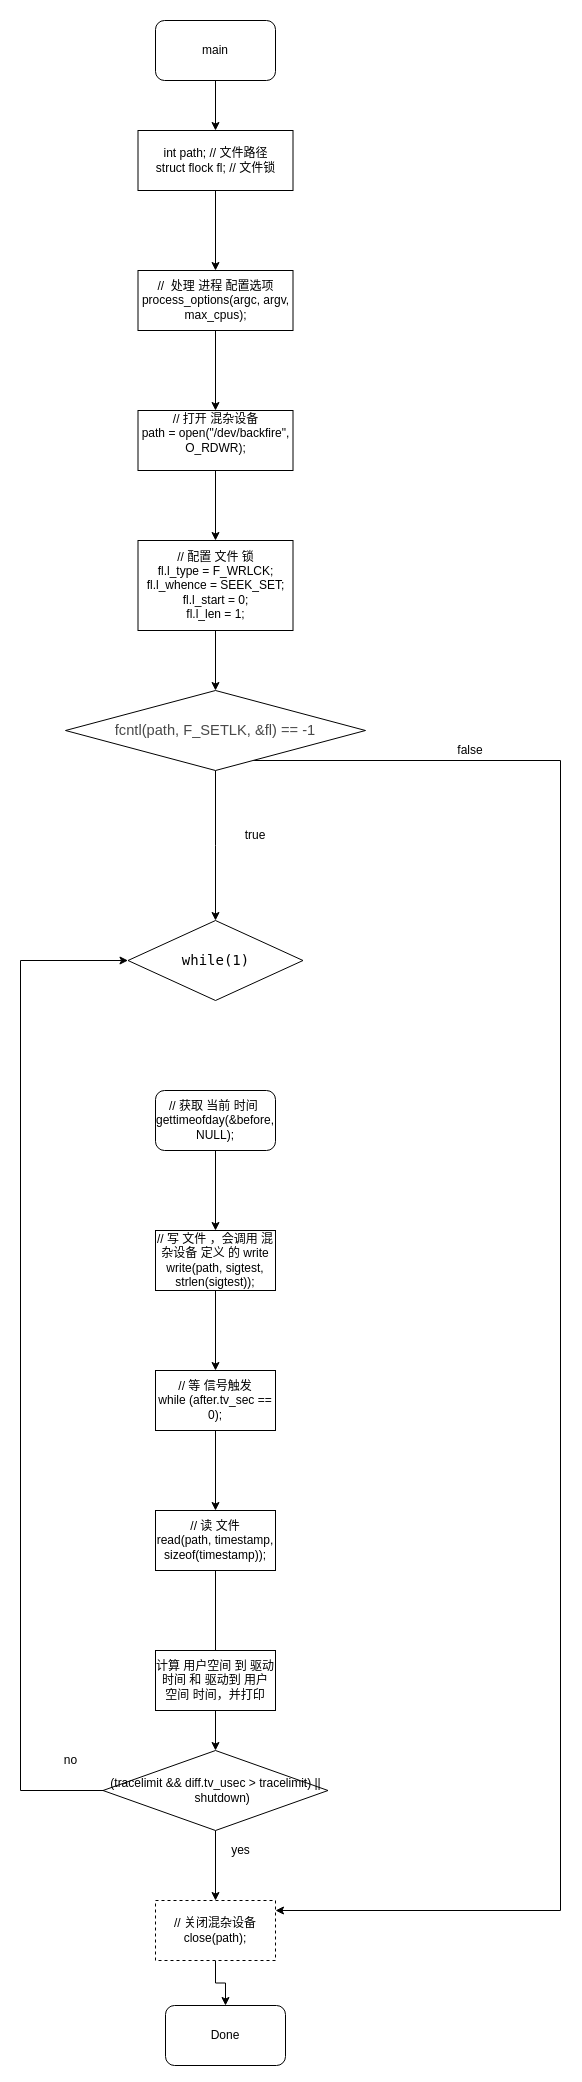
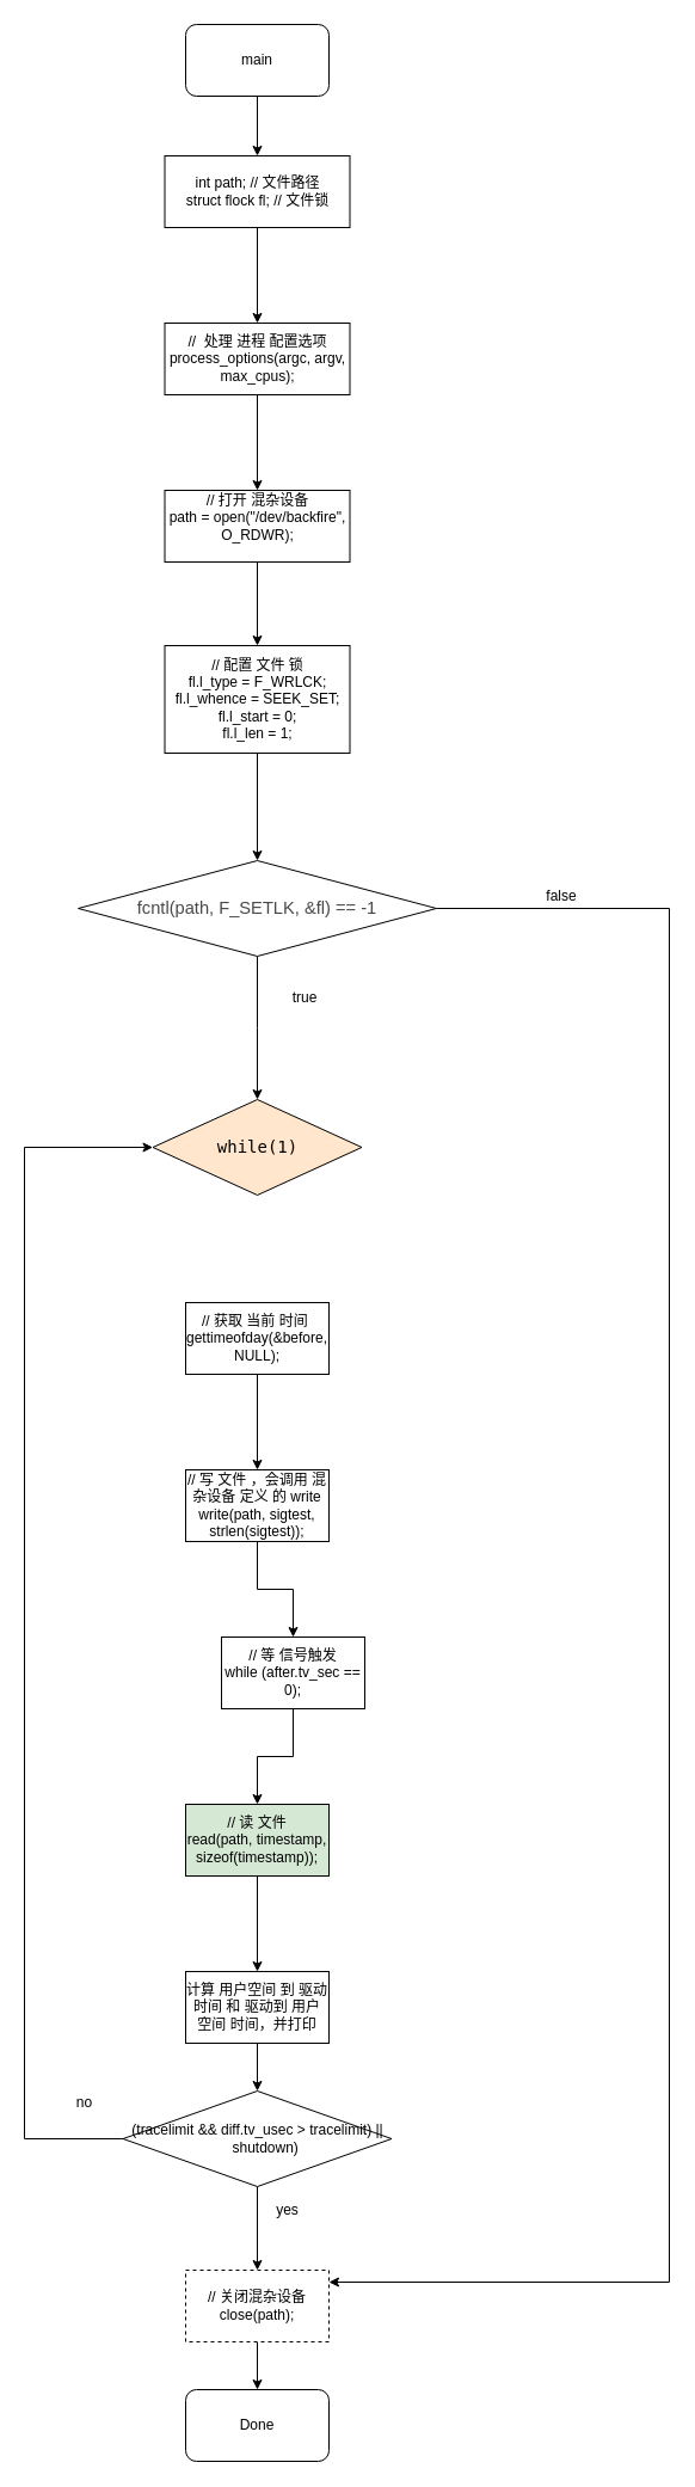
- <mxCell id="8" value="&lt;span&gt;&lt;p style=&quot;line-height: 100% ; margin-bottom: 0pt ; margin-top: 0pt ; font-size: 11pt ; color: #494949&quot;&gt;&lt;span class=&quot;ql-author-40603024&quot;&gt;fcntl(path, F_SETLK, &amp;amp;fl) == -1&lt;/span&gt;&lt;/p&gt;&lt;/span&gt;" style="rhombus;whiteSpace=wrap;html=1;rounded=0;" parent="1" vertex="1"><mxGeometry x="65" y="690" width="300" height="80" as="geometry" /></mxCell>
+ <mxCell id="8" value="&lt;span&gt;&lt;p style=&quot;line-height: 100% ; margin-bottom: 0pt ; margin-top: 0pt ; font-size: 11pt ; color: #494949&quot;&gt;&lt;span class=&quot;ql-author-40603024&quot;&gt;fcntl(path, F_SETLK, &amp;amp;fl) == -1&lt;/span&gt;&lt;/p&gt;&lt;/span&gt;" style="rhombus;whiteSpace=wrap;html=1;rounded=0;" parent="1" vertex="1"><mxGeometry x="65" y="720" width="300" height="80" as="geometry" /></mxCell>
- <mxCell id="11" value="&lt;div style=&quot;font-family: &amp;#34;droid sans mono&amp;#34; , &amp;#34;monospace&amp;#34; , monospace , &amp;#34;droid sans fallback&amp;#34; ; font-size: 14px ; line-height: 19px&quot;&gt;while(1)&lt;/div&gt;" style="rhombus;whiteSpace=wrap;html=1;" parent="1" vertex="1"><mxGeometry x="127.5" y="920" width="175" height="80" as="geometry" /></mxCell>
+ <mxCell id="11" value="&lt;div style=&quot;font-family: &amp;#34;droid sans mono&amp;#34; , &amp;#34;monospace&amp;#34; , monospace , &amp;#34;droid sans fallback&amp;#34; ; font-size: 14px ; line-height: 19px&quot;&gt;while(1)&lt;/div&gt;" style="rhombus;whiteSpace=wrap;html=1;fillColor=#ffe6cc;" parent="1" vertex="1"><mxGeometry x="127.5" y="920" width="175" height="80" as="geometry" /></mxCell>
- <mxCell id="22" value="&lt;div&gt;// 获取 当前 时间&amp;nbsp;&lt;/div&gt;&lt;div&gt;&lt;span&gt;&#09;&#09;&#09;&lt;/span&gt;gettimeofday(&amp;amp;before, NULL);&lt;/div&gt;" style="whiteSpace=wrap;html=1;rounded=1;" vertex="1" parent="1"><mxGeometry x="155" y="1090" width="120" height="60" as="geometry" /></mxCell>
+ <mxCell id="22" value="&lt;div&gt;// 获取 当前 时间&amp;nbsp;&lt;/div&gt;&lt;div&gt;&lt;span&gt;&#09;&#09;&#09;&lt;/span&gt;gettimeofday(&amp;amp;before, NULL);&lt;/div&gt;" style="whiteSpace=wrap;html=1;" vertex="1" parent="1"><mxGeometry x="155" y="1090" width="120" height="60" as="geometry" /></mxCell>
- <mxCell id="26" value="&lt;div&gt;// 等 信号触发&lt;/div&gt;&lt;div&gt;&lt;span&gt;&#09;&#09;&#09;&lt;/span&gt;while (after.tv_sec == 0);&lt;/div&gt;" style="whiteSpace=wrap;html=1;" vertex="1" parent="1"><mxGeometry x="155" y="1370" width="120" height="60" as="geometry" /></mxCell>
+ <mxCell id="26" value="&lt;div&gt;// 等 信号触发&lt;/div&gt;&lt;div&gt;&lt;span&gt;&#09;&#09;&#09;&lt;/span&gt;while (after.tv_sec == 0);&lt;/div&gt;" style="whiteSpace=wrap;html=1;" vertex="1" parent="1"><mxGeometry x="185" y="1370" width="120" height="60" as="geometry" /></mxCell>
- <mxCell id="28" value="&lt;div&gt;// 读 文件&lt;/div&gt;&lt;div&gt;&lt;span&gt;&#09;&#09;&#09;&lt;/span&gt;read(path, timestamp, sizeof(timestamp));&lt;/div&gt;" style="whiteSpace=wrap;html=1;" vertex="1" parent="1"><mxGeometry x="155" y="1510" width="120" height="60" as="geometry" /></mxCell>
+ <mxCell id="28" value="&lt;div&gt;// 读 文件&lt;/div&gt;&lt;div&gt;&lt;span&gt;&#09;&#09;&#09;&lt;/span&gt;read(path, timestamp, sizeof(timestamp));&lt;/div&gt;" style="whiteSpace=wrap;html=1;fillColor=#d5e8d4;" vertex="1" parent="1"><mxGeometry x="155" y="1510" width="120" height="60" as="geometry" /></mxCell>
- <mxCell id="27" value="" style="edgeStyle=orthogonalEdgeStyle;rounded=0;orthogonalLoop=1;jettySize=auto;html=1;endArrow=none;" edge="1" parent="1" source="28" target="31"><mxGeometry relative="1" as="geometry" /></mxCell>
+ <mxCell id="27" value="" style="edgeStyle=orthogonalEdgeStyle;rounded=0;orthogonalLoop=1;jettySize=auto;html=1;" edge="1" parent="1" source="28" target="31"><mxGeometry relative="1" as="geometry" /></mxCell>
- <mxCell id="12" value="Done" style="rounded=1;whiteSpace=wrap;html=1;" parent="1" vertex="1"><mxGeometry x="165" y="2005" width="120" height="60" as="geometry" /></mxCell>
+ <mxCell id="12" value="Done" style="rounded=1;whiteSpace=wrap;html=1;" parent="1" vertex="1"><mxGeometry x="155" y="2000" width="120" height="60" as="geometry" /></mxCell>
